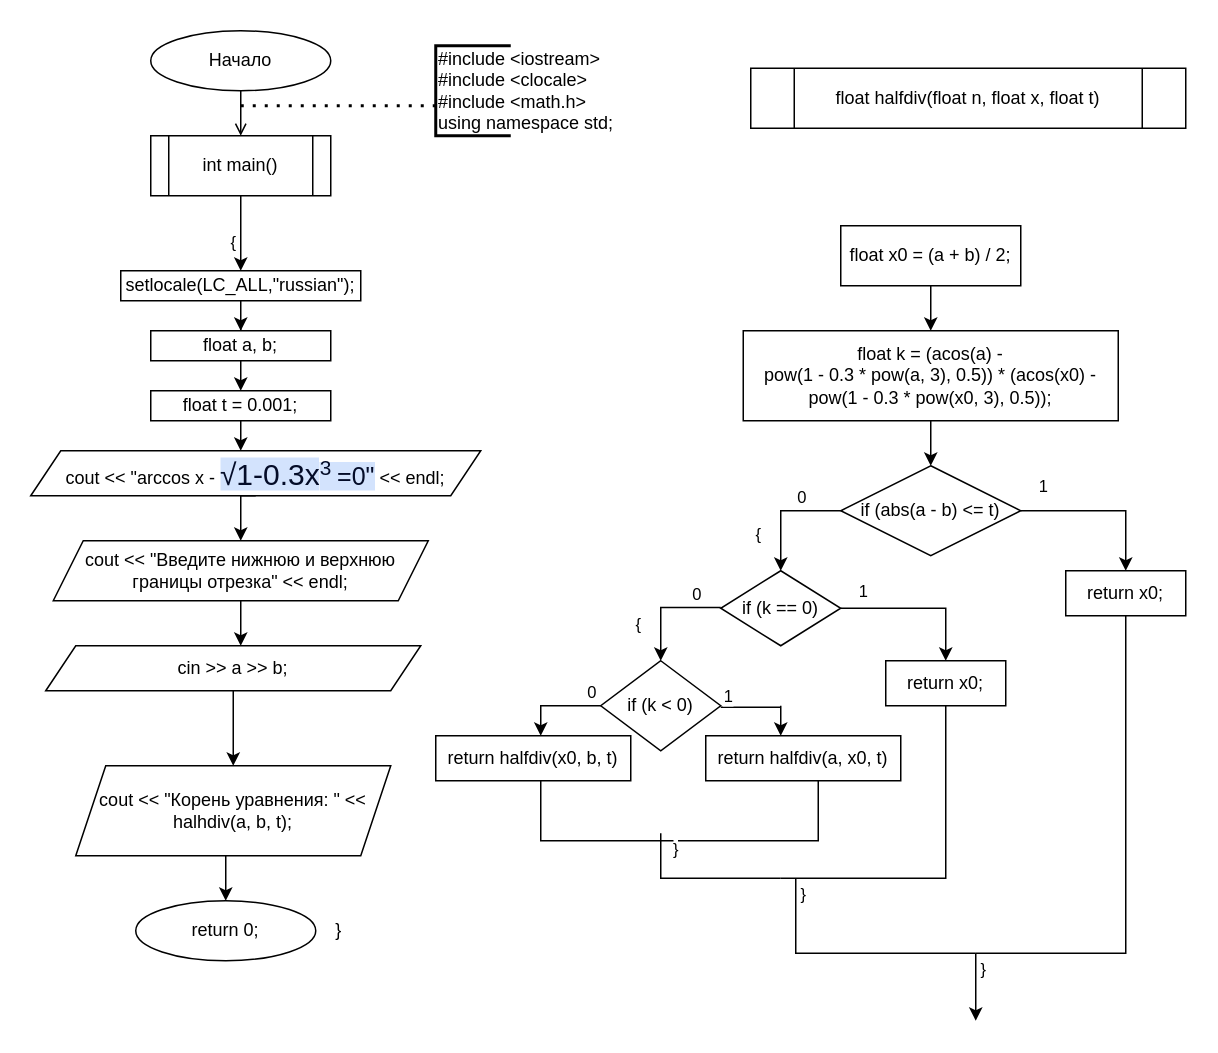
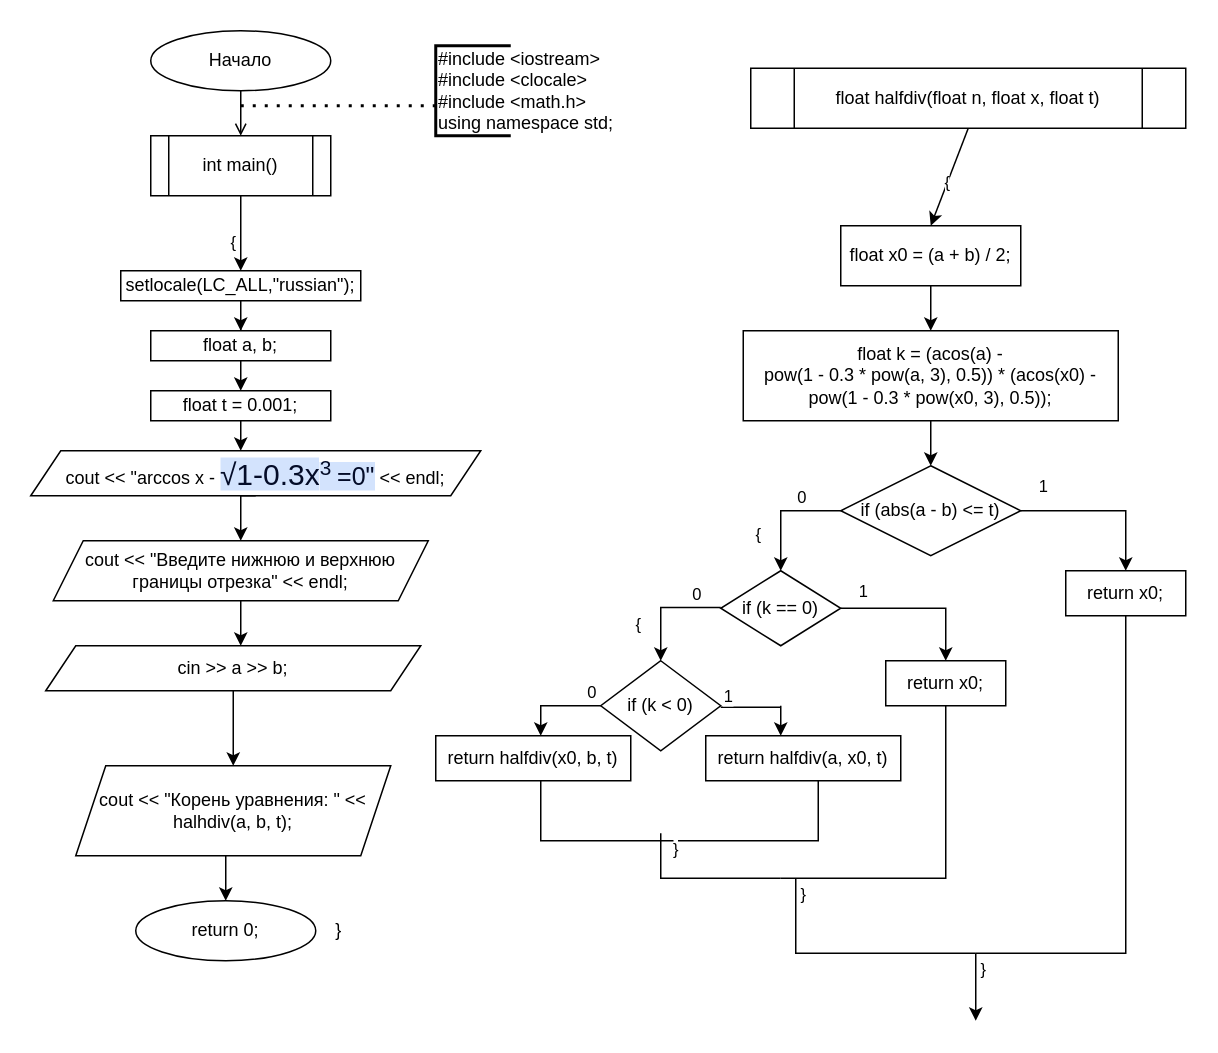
+ <mxCell id="23" value="" style="endArrow=classic;html=1;rounded=0;exitX=0.5;exitY=1;exitDx=0;exitDy=0;entryX=0.5;entryY=0;entryDx=0;entryDy=0;" edge="1" parent="1" source="22" target="27"><mxGeometry width="50" height="50" relative="1" as="geometry"><mxPoint x="640" y="185" as="sourcePoint" /><mxPoint x="620" y="145" as="targetPoint" /><Array as="points" /></mxGeometry></mxCell>
+ <mxCell id="24" value="{" style="edgeLabel;html=1;align=center;verticalAlign=middle;resizable=0;points=[];" vertex="1" connectable="0" parent="23"><mxGeometry x="-0.344" y="-1" relative="1" as="geometry"><mxPoint x="-5" y="14" as="offset" /></mxGeometry></mxCell>
